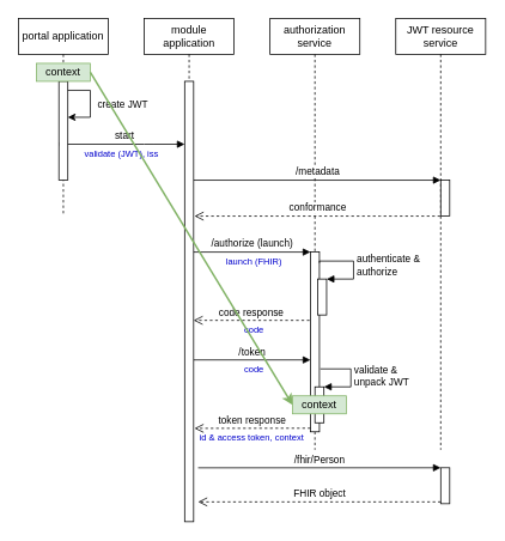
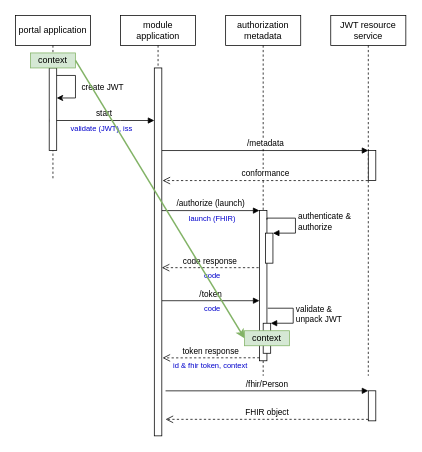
- <mxCell id="3" value="authorization service" style="shape=umlLifeline;perimeter=lifelinePerimeter;whiteSpace=wrap;html=1;container=1;collapsible=0;recursiveResize=0;outlineConnect=0;" parent="1" vertex="1"><mxGeometry x="300" y="20" width="100" height="480" as="geometry" /></mxCell>
+ <mxCell id="3" value="authorization metadata" style="shape=umlLifeline;perimeter=lifelinePerimeter;whiteSpace=wrap;html=1;container=1;collapsible=0;recursiveResize=0;outlineConnect=0;" parent="1" vertex="1"><mxGeometry x="300" y="20" width="100" height="480" as="geometry" /></mxCell>
- <mxCell id="28" value="id &amp;amp; access token, context" style="text;html=1;strokeColor=none;fillColor=none;align=center;verticalAlign=middle;whiteSpace=wrap;rounded=0;fontSize=10;fontColor=#0000CC;" parent="1" vertex="1"><mxGeometry x="215" y="476" width="130" height="20" as="geometry" /></mxCell>
+ <mxCell id="28" value="id &amp;amp; fhir token, context" style="text;html=1;strokeColor=none;fillColor=none;align=center;verticalAlign=middle;whiteSpace=wrap;rounded=0;fontSize=10;fontColor=#0000CC;" parent="1" vertex="1"><mxGeometry x="215" y="476" width="130" height="20" as="geometry" /></mxCell>
